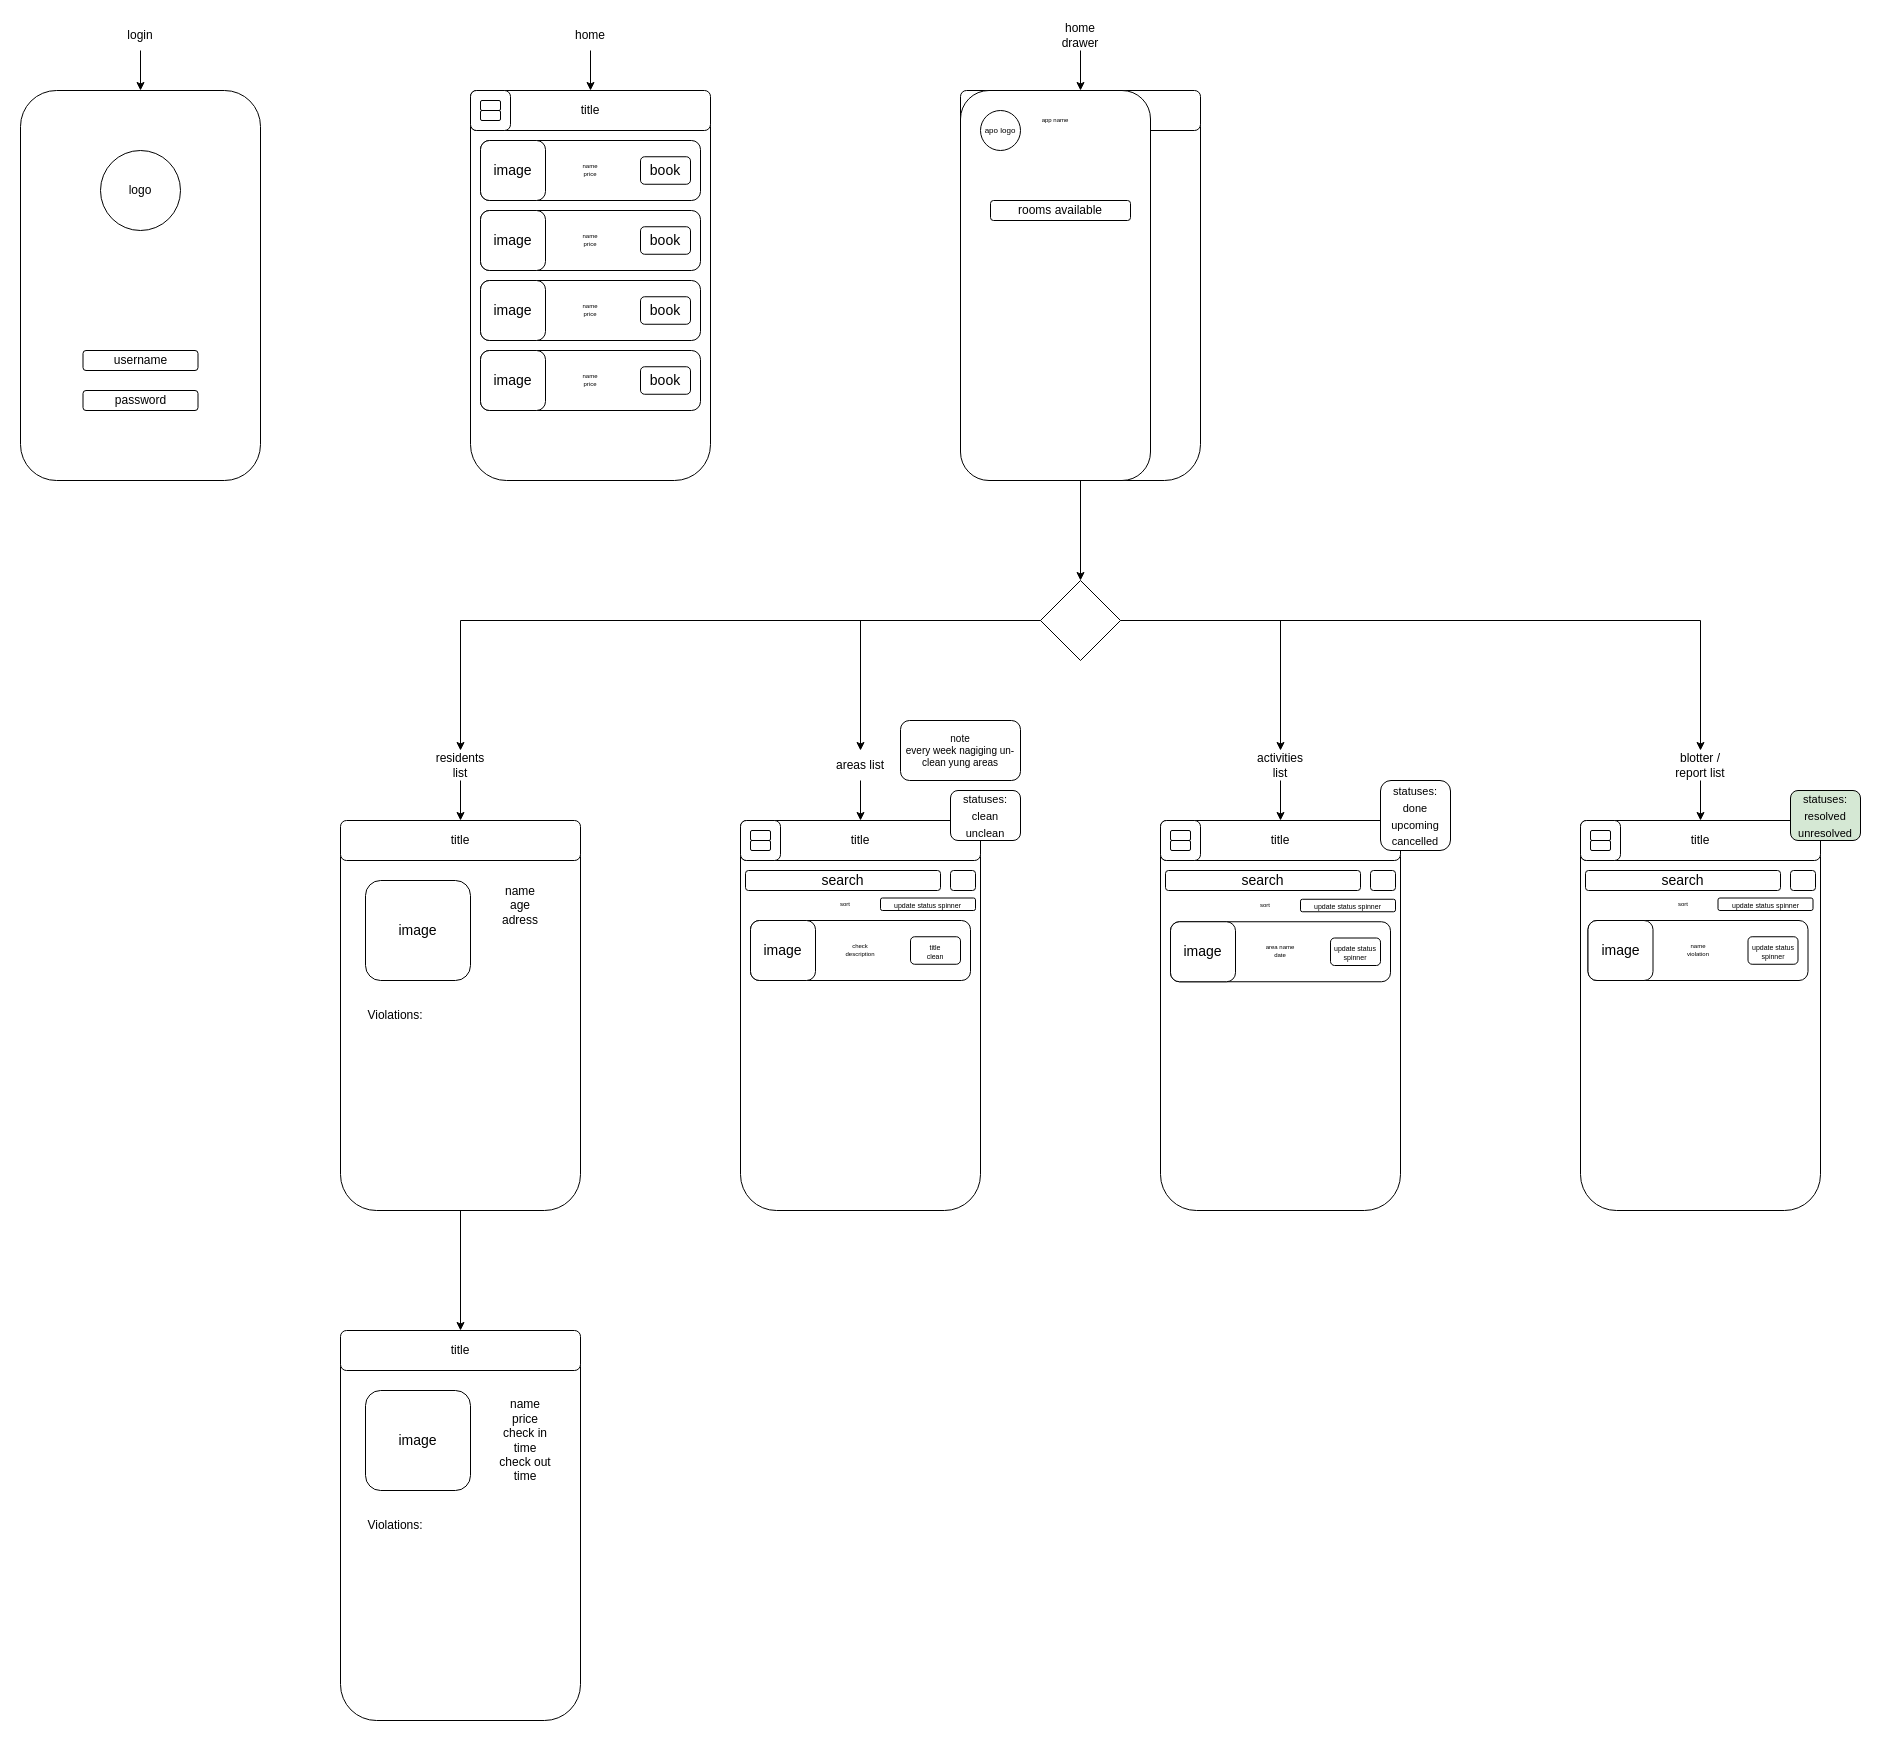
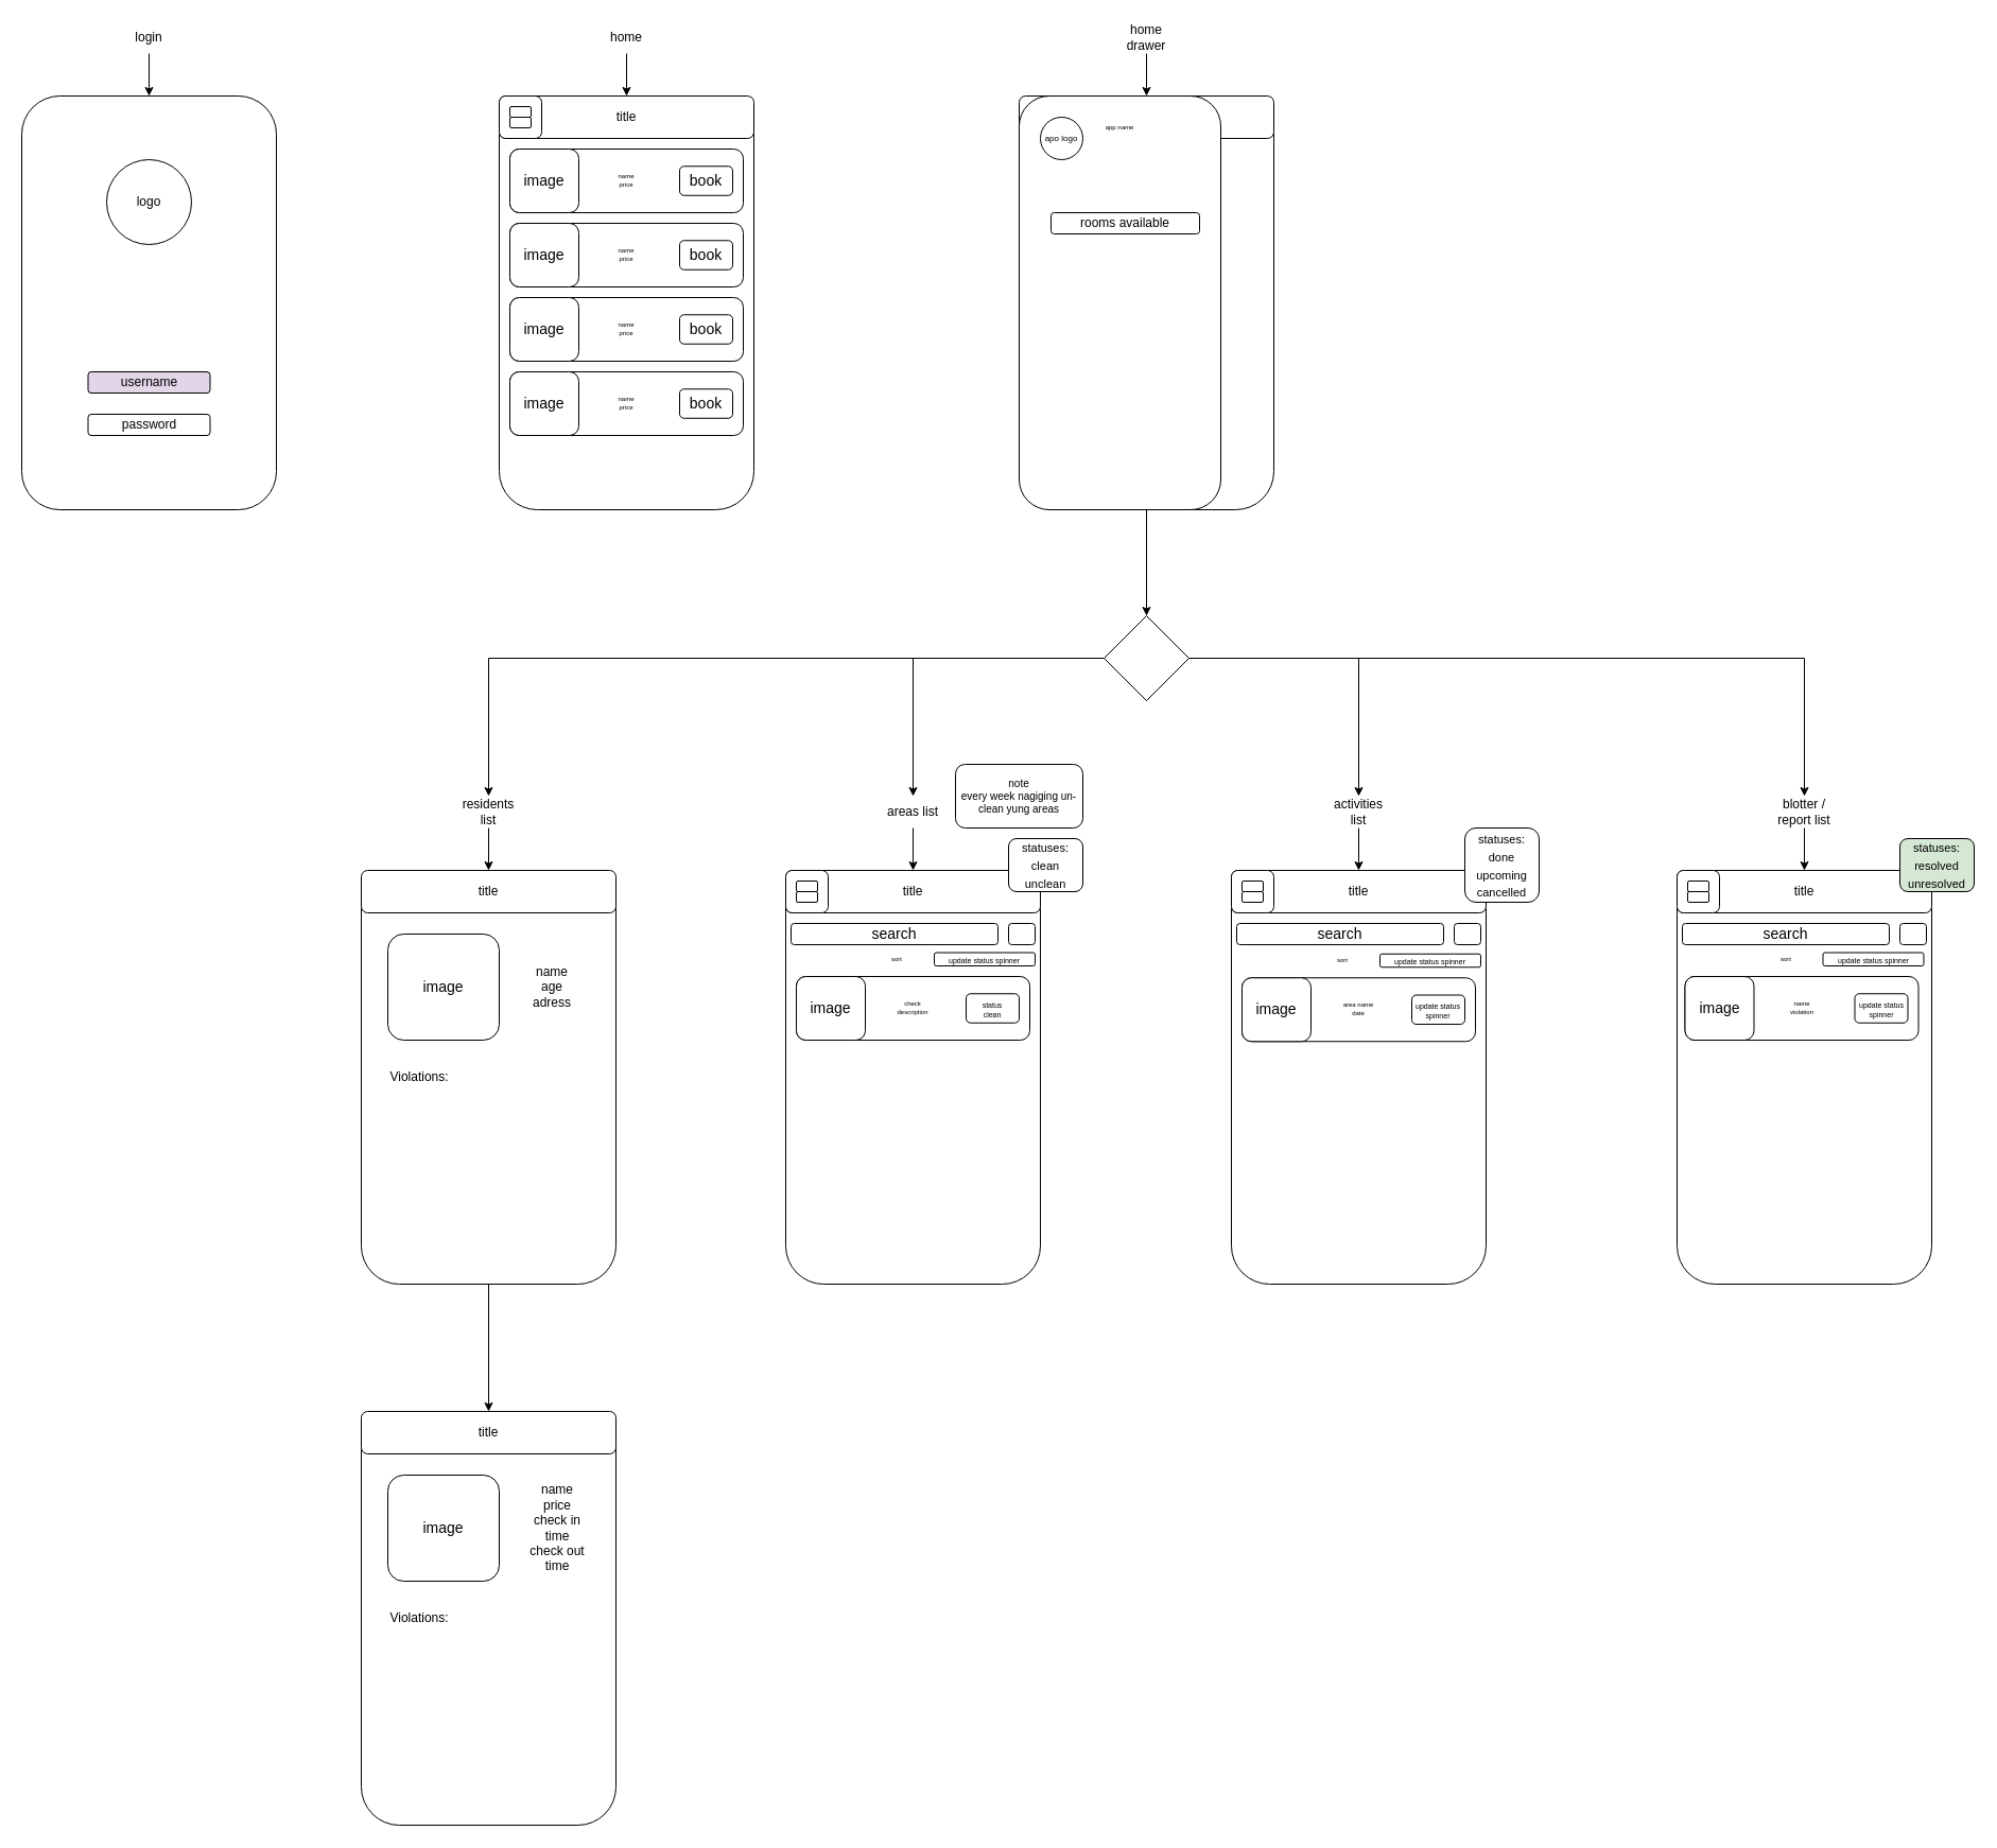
- <mxCell id="27" value="username" style="rounded=1;whiteSpace=wrap;html=1;" vertex="1" parent="1"><mxGeometry x="82.5" y="350" width="115" height="20" as="geometry" /></mxCell>
+ <mxCell id="27" value="username" style="rounded=1;whiteSpace=wrap;html=1;fillColor=#e1d5e7;" vertex="1" parent="1"><mxGeometry x="82.5" y="350" width="115" height="20" as="geometry" /></mxCell>
- <mxCell id="81" value="&lt;div&gt;name&lt;br&gt;age&lt;/div&gt;&lt;div&gt;adress&lt;br&gt;&lt;/div&gt;" style="text;html=1;strokeColor=none;fillColor=none;align=center;verticalAlign=middle;whiteSpace=wrap;rounded=0;" vertex="1" parent="1"><mxGeometry x="490" y="875" width="60" height="60" as="geometry" /></mxCell>
+ <mxCell id="81" value="&lt;div&gt;name&lt;br&gt;age&lt;/div&gt;&lt;div&gt;adress&lt;br&gt;&lt;/div&gt;" style="text;html=1;strokeColor=none;fillColor=none;align=center;verticalAlign=middle;whiteSpace=wrap;rounded=0;" vertex="1" parent="1"><mxGeometry x="490" y="900" width="60" height="60" as="geometry" /></mxCell>
- <mxCell id="45" value="&lt;p style=&quot;line-height: 50%;&quot;&gt;&lt;font style=&quot;font-size: 7px;&quot;&gt; title &lt;br&gt;clean&lt;br&gt;&lt;/font&gt;&lt;/p&gt;" style="rounded=1;whiteSpace=wrap;html=1;fontSize=14;" vertex="1" parent="1"><mxGeometry x="910" y="936.25" width="50" height="27.5" as="geometry" /></mxCell>
+ <mxCell id="45" value="&lt;p style=&quot;line-height: 50%;&quot;&gt;&lt;font style=&quot;font-size: 7px;&quot;&gt; status &lt;br&gt;clean&lt;br&gt;&lt;/font&gt;&lt;/p&gt;" style="rounded=1;whiteSpace=wrap;html=1;fontSize=14;" vertex="1" parent="1"><mxGeometry x="910" y="936.25" width="50" height="27.5" as="geometry" /></mxCell>
